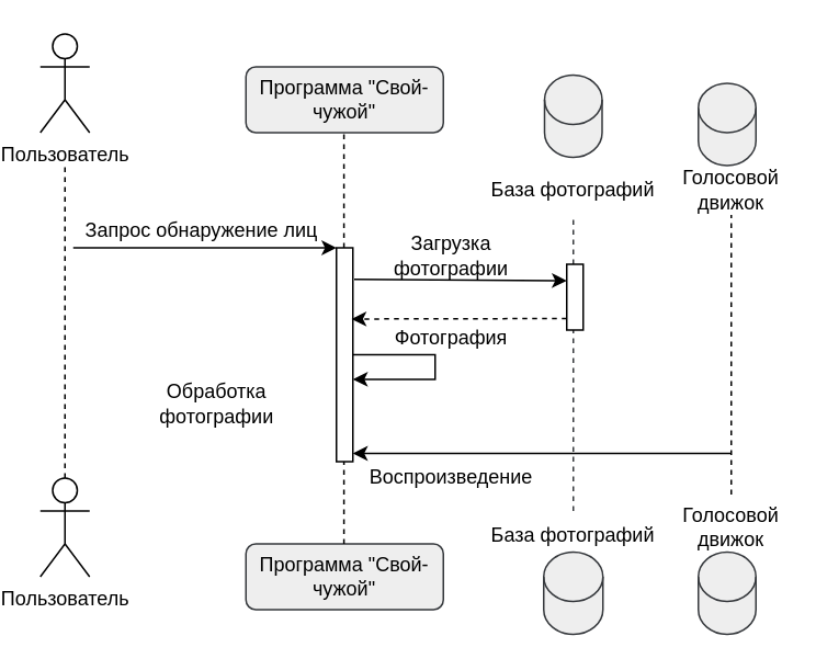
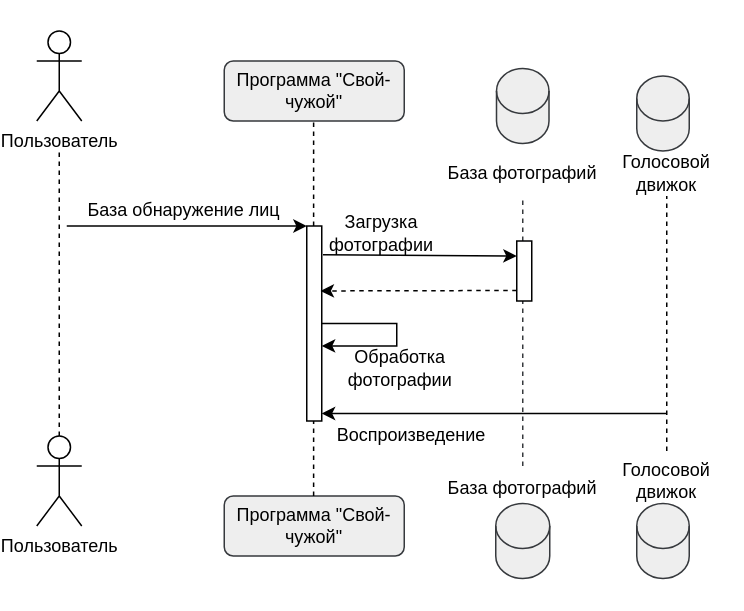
- <mxCell id="9" value="Запрос обнаружение лиц&amp;nbsp;" style="text;html=1;strokeColor=none;fillColor=none;align=center;verticalAlign=middle;whiteSpace=wrap;rounded=0;" parent="1" vertex="1"><mxGeometry x="40" y="130" width="160" height="20" as="geometry" /></mxCell>
+ <mxCell id="9" value="База обнаружение лиц&amp;nbsp;" style="text;html=1;strokeColor=none;fillColor=none;align=center;verticalAlign=middle;whiteSpace=wrap;rounded=0;" parent="1" vertex="1"><mxGeometry x="40" y="130" width="160" height="20" as="geometry" /></mxCell>
- <mxCell id="18" value="Загрузка фотографии" style="text;html=1;strokeColor=none;fillColor=none;align=center;verticalAlign=middle;whiteSpace=wrap;rounded=0;" parent="1" vertex="1"><mxGeometry x="240" y="140" width="60" height="30" as="geometry" /></mxCell>
+ <mxCell id="18" value="Загрузка фотографии" style="text;html=1;strokeColor=none;fillColor=none;align=center;verticalAlign=middle;whiteSpace=wrap;rounded=0;" parent="1" vertex="1"><mxGeometry x="220" y="140" width="60" height="30" as="geometry" /></mxCell>
- <mxCell id="20" value="Фотография" style="text;html=1;strokeColor=none;fillColor=none;align=center;verticalAlign=middle;whiteSpace=wrap;rounded=0;" parent="1" vertex="1"><mxGeometry x="232" y="190" width="76" height="30" as="geometry" /></mxCell>
- <mxCell id="22" value="Обработка фотографии" style="text;html=1;strokeColor=none;fillColor=none;align=center;verticalAlign=middle;whiteSpace=wrap;rounded=0;" parent="1" vertex="1"><mxGeometry x="75" y="230" width="105" height="30" as="geometry" /></mxCell>
+ <mxCell id="22" value="Обработка фотографии" style="text;html=1;strokeColor=none;fillColor=none;align=center;verticalAlign=middle;whiteSpace=wrap;rounded=0;" parent="1" vertex="1"><mxGeometry x="210" y="230" width="105" height="30" as="geometry" /></mxCell>
